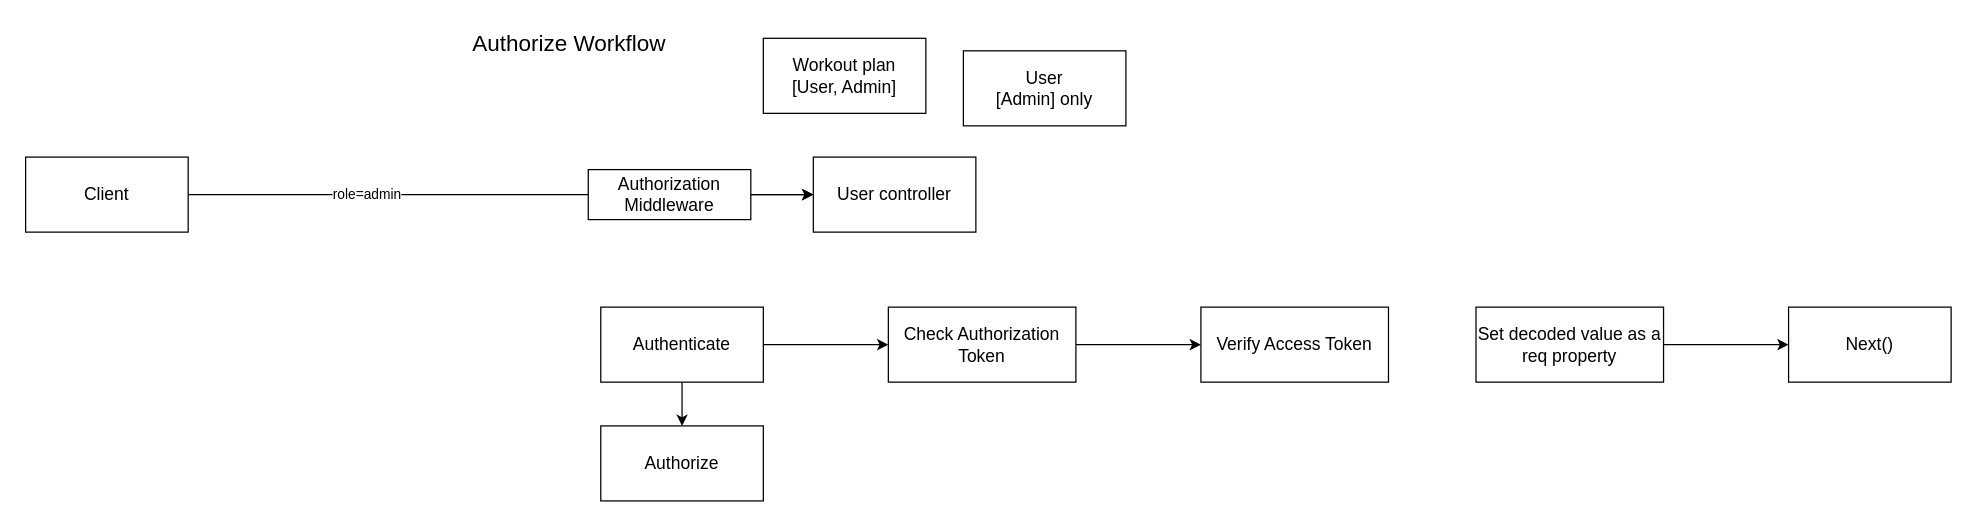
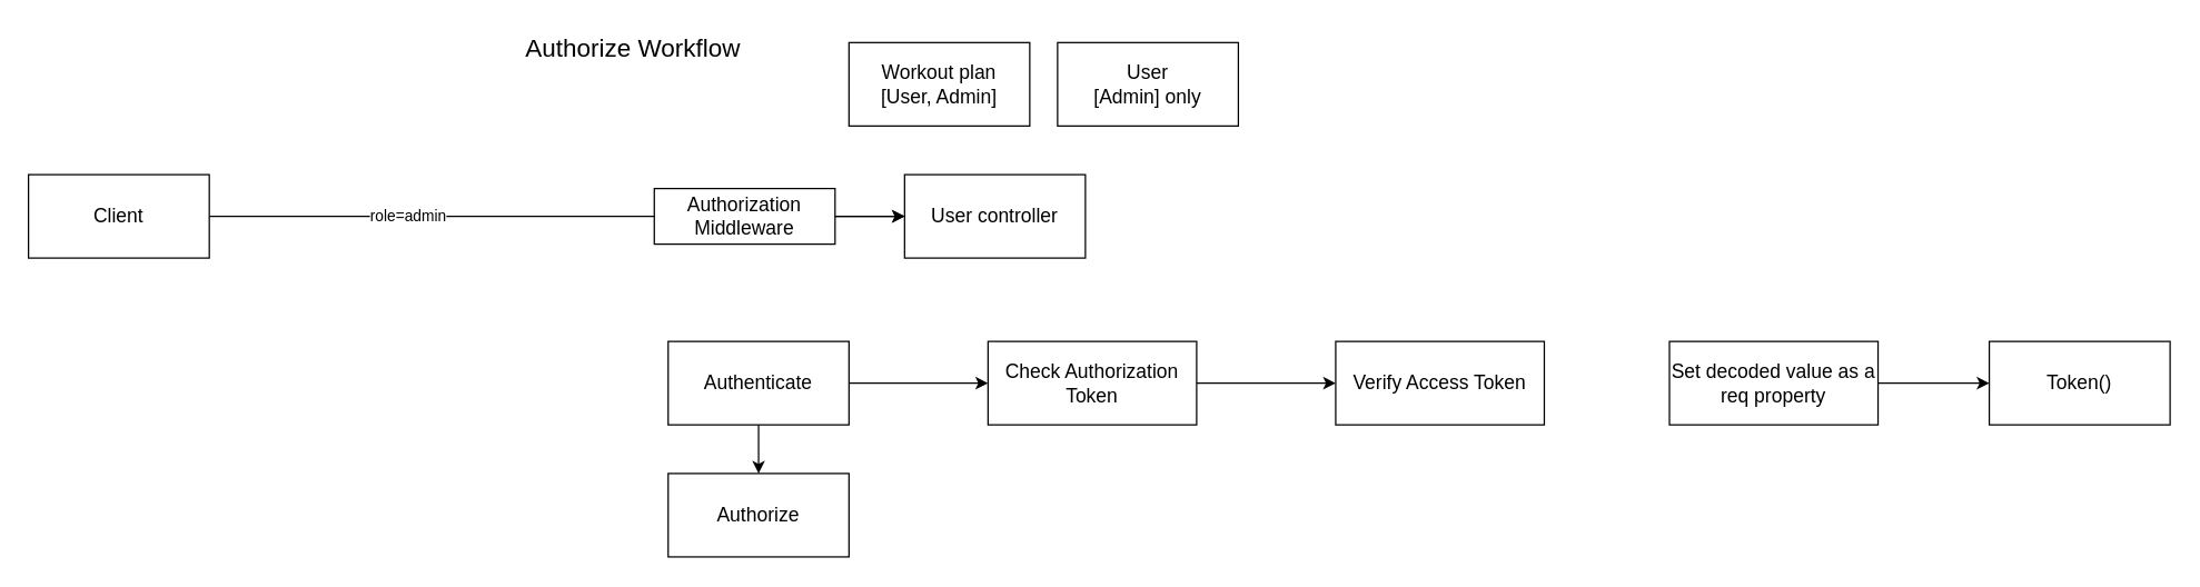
- <mxCell id="17" value="&lt;font style=&quot;font-size: 14px;&quot;&gt;User&lt;br&gt;[Admin] only&lt;br&gt;&lt;/font&gt;" style="rounded=0;whiteSpace=wrap;html=1;" vertex="1" parent="1"><mxGeometry x="770" y="40" width="130" height="60" as="geometry" /></mxCell>
+ <mxCell id="17" value="&lt;font style=&quot;font-size: 14px;&quot;&gt;User&lt;br&gt;[Admin] only&lt;br&gt;&lt;/font&gt;" style="rounded=0;whiteSpace=wrap;html=1;" vertex="1" parent="1"><mxGeometry x="760" y="30" width="130" height="60" as="geometry" /></mxCell>
- <mxCell id="16" value="&lt;font style=&quot;font-size: 14px;&quot;&gt;Set decoded value as a req property&lt;/font&gt;" style="rounded=0;whiteSpace=wrap;html=1;" vertex="1" parent="1"><mxGeometry x="1180" y="245" width="150" height="60" as="geometry" /></mxCell>
+ <mxCell id="16" value="&lt;font style=&quot;font-size: 14px;&quot;&gt;Set decoded value as a req property&lt;/font&gt;" style="rounded=0;whiteSpace=wrap;html=1;" vertex="1" parent="1"><mxGeometry x="1200" y="245" width="150" height="60" as="geometry" /></mxCell>
- <mxCell id="19" value="&lt;font style=&quot;font-size: 14px;&quot;&gt;Next()&lt;/font&gt;" style="rounded=0;whiteSpace=wrap;html=1;" vertex="1" parent="1"><mxGeometry x="1430" y="245" width="130" height="60" as="geometry" /></mxCell>
+ <mxCell id="19" value="&lt;font style=&quot;font-size: 14px;&quot;&gt;Token()&lt;/font&gt;" style="rounded=0;whiteSpace=wrap;html=1;" vertex="1" parent="1"><mxGeometry x="1430" y="245" width="130" height="60" as="geometry" /></mxCell>
